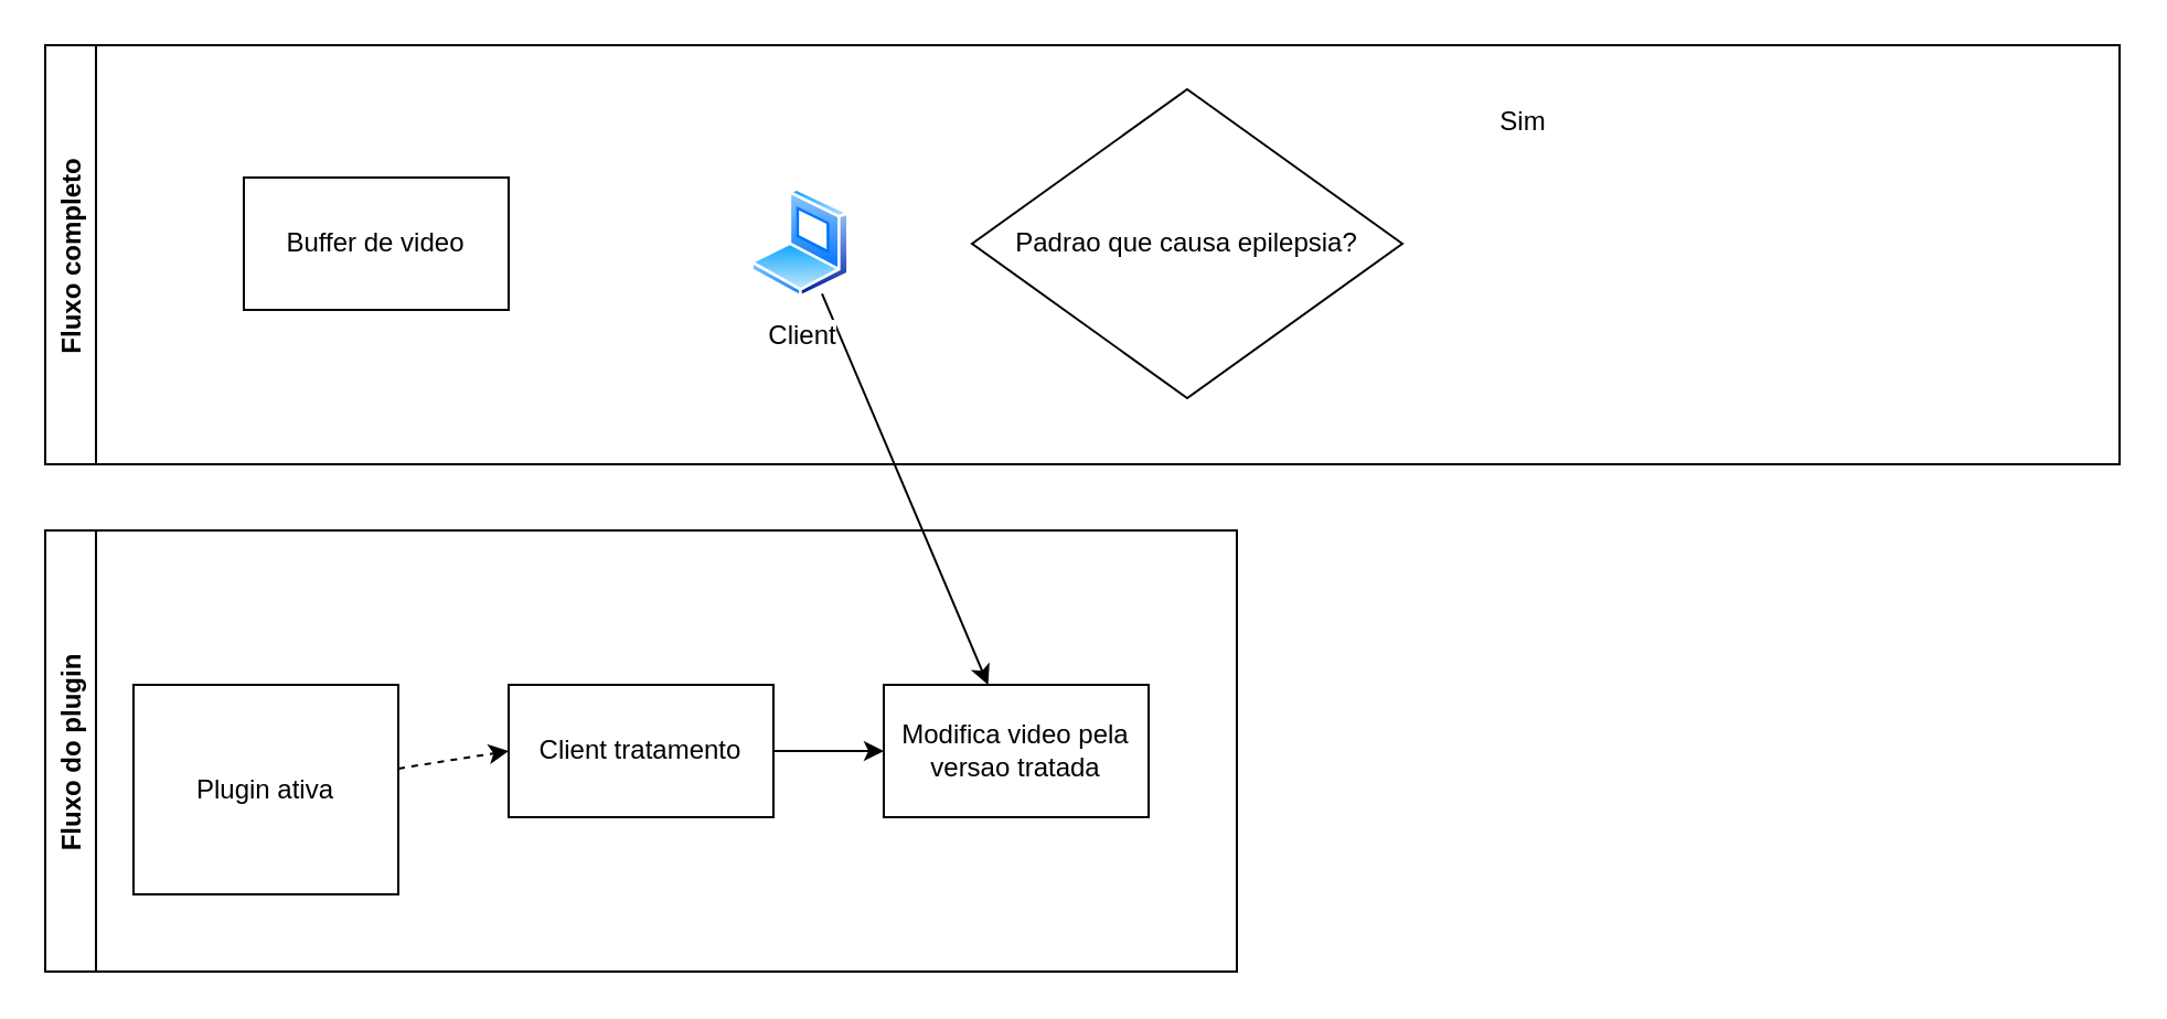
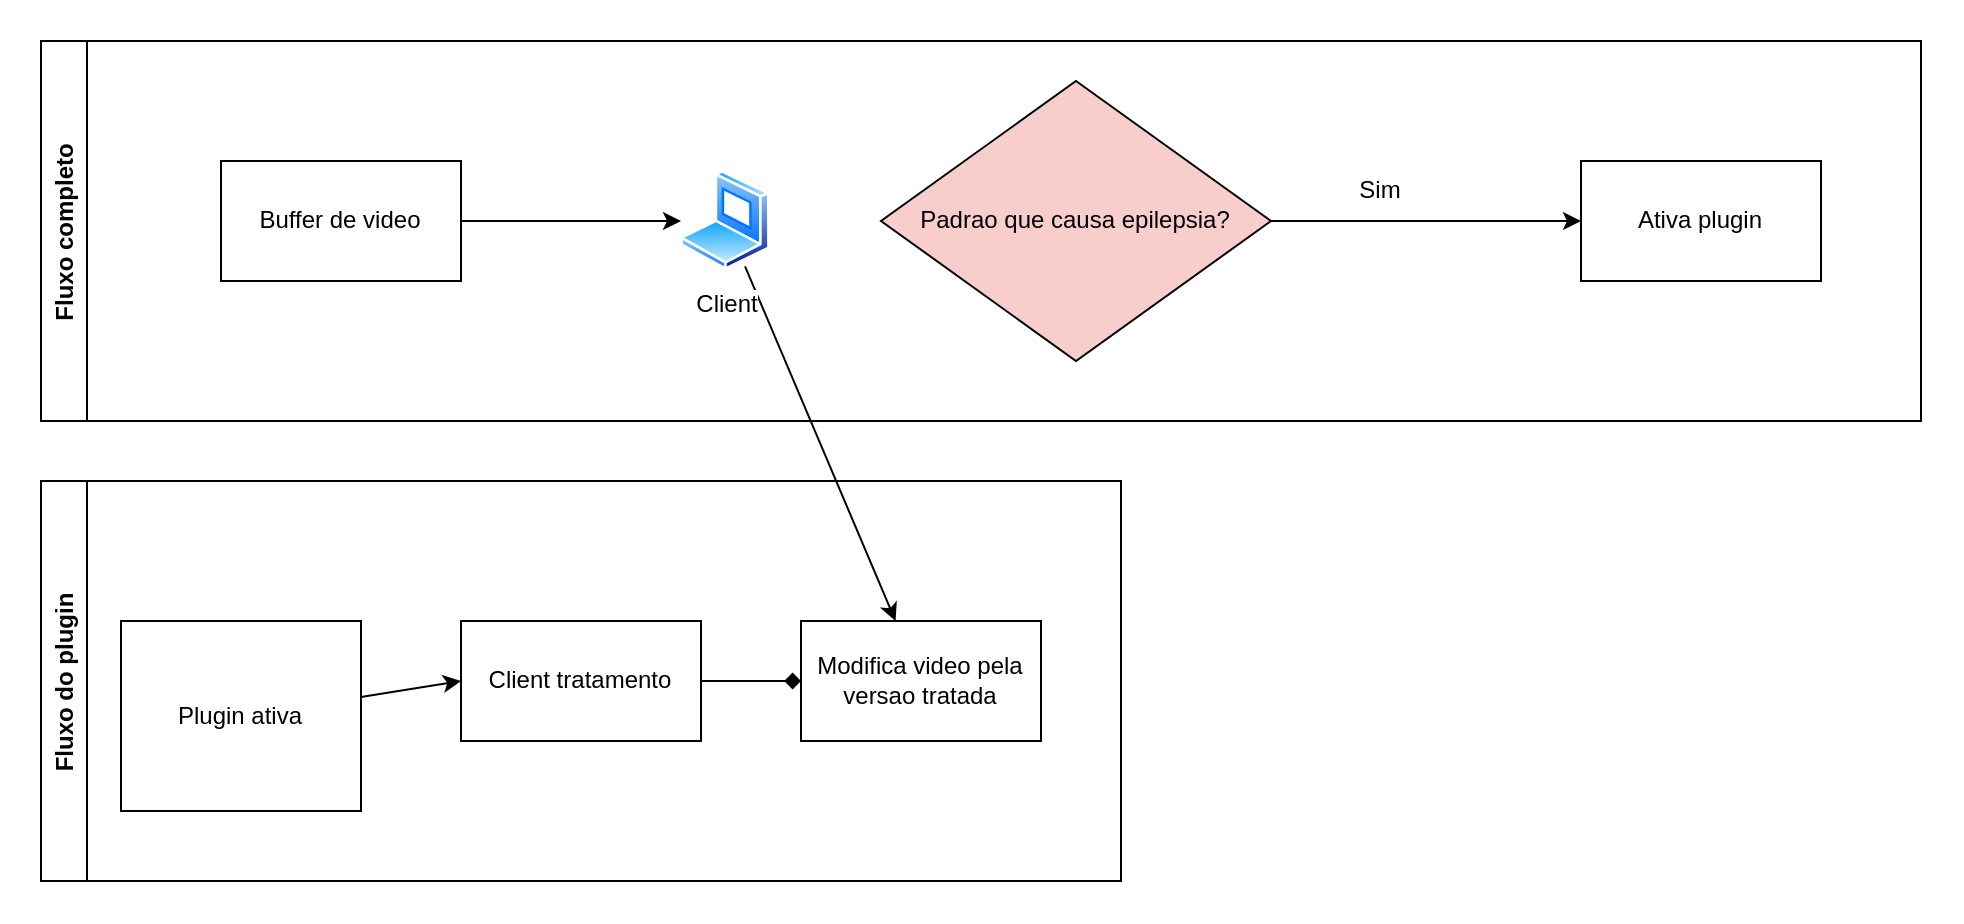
- <mxCell id="8" value="Sim" style="text;html=1;strokeColor=none;fillColor=none;align=center;verticalAlign=middle;whiteSpace=wrap;rounded=0;" vertex="1" parent="2"><mxGeometry x="640" y="20" width="60" height="30" as="geometry" /></mxCell>
+ <mxCell id="8" value="Sim" style="text;html=1;strokeColor=none;fillColor=none;align=center;verticalAlign=middle;whiteSpace=wrap;rounded=0;" vertex="1" parent="2"><mxGeometry x="640" y="60" width="60" height="30" as="geometry" /></mxCell>
+ <mxCell id="6" style="edgeStyle=none;html=1;entryX=0;entryY=0.5;entryDx=0;entryDy=0;" edge="1" parent="2" source="3" target="5"><mxGeometry relative="1" as="geometry" /></mxCell>
- <mxCell id="10" value="Padrao que causa epilepsia?" style="rhombus;whiteSpace=wrap;html=1;" vertex="1" parent="2"><mxGeometry x="420" y="20" width="195" height="140" as="geometry" /></mxCell>
+ <mxCell id="10" value="Padrao que causa epilepsia?" style="rhombus;whiteSpace=wrap;html=1;fillColor=#f8cecc;" vertex="1" parent="2"><mxGeometry x="420" y="20" width="195" height="140" as="geometry" /></mxCell>
+ <mxCell id="9" style="edgeStyle=none;html=1;" edge="1" parent="2" source="10" target="7"><mxGeometry relative="1" as="geometry" /></mxCell>
+ <mxCell id="7" value="Ativa plugin" style="rounded=0;whiteSpace=wrap;html=1;" vertex="1" parent="2"><mxGeometry x="770" y="60" width="120" height="60" as="geometry" /></mxCell>
- <mxCell id="14" style="edgeStyle=none;html=1;" edge="1" parent="11" source="15" target="16"><mxGeometry relative="1" as="geometry" /></mxCell>
+ <mxCell id="14" style="edgeStyle=none;html=1;endArrow=diamond;" edge="1" parent="11" source="15" target="16"><mxGeometry relative="1" as="geometry" /></mxCell>
- <mxCell id="12" style="edgeStyle=none;html=1;entryX=0;entryY=0.5;entryDx=0;entryDy=0;dashed=1;" edge="1" parent="11" source="13" target="15"><mxGeometry relative="1" as="geometry" /></mxCell>
+ <mxCell id="12" style="edgeStyle=none;html=1;entryX=0;entryY=0.5;entryDx=0;entryDy=0;" edge="1" parent="11" source="13" target="15"><mxGeometry relative="1" as="geometry" /></mxCell>
